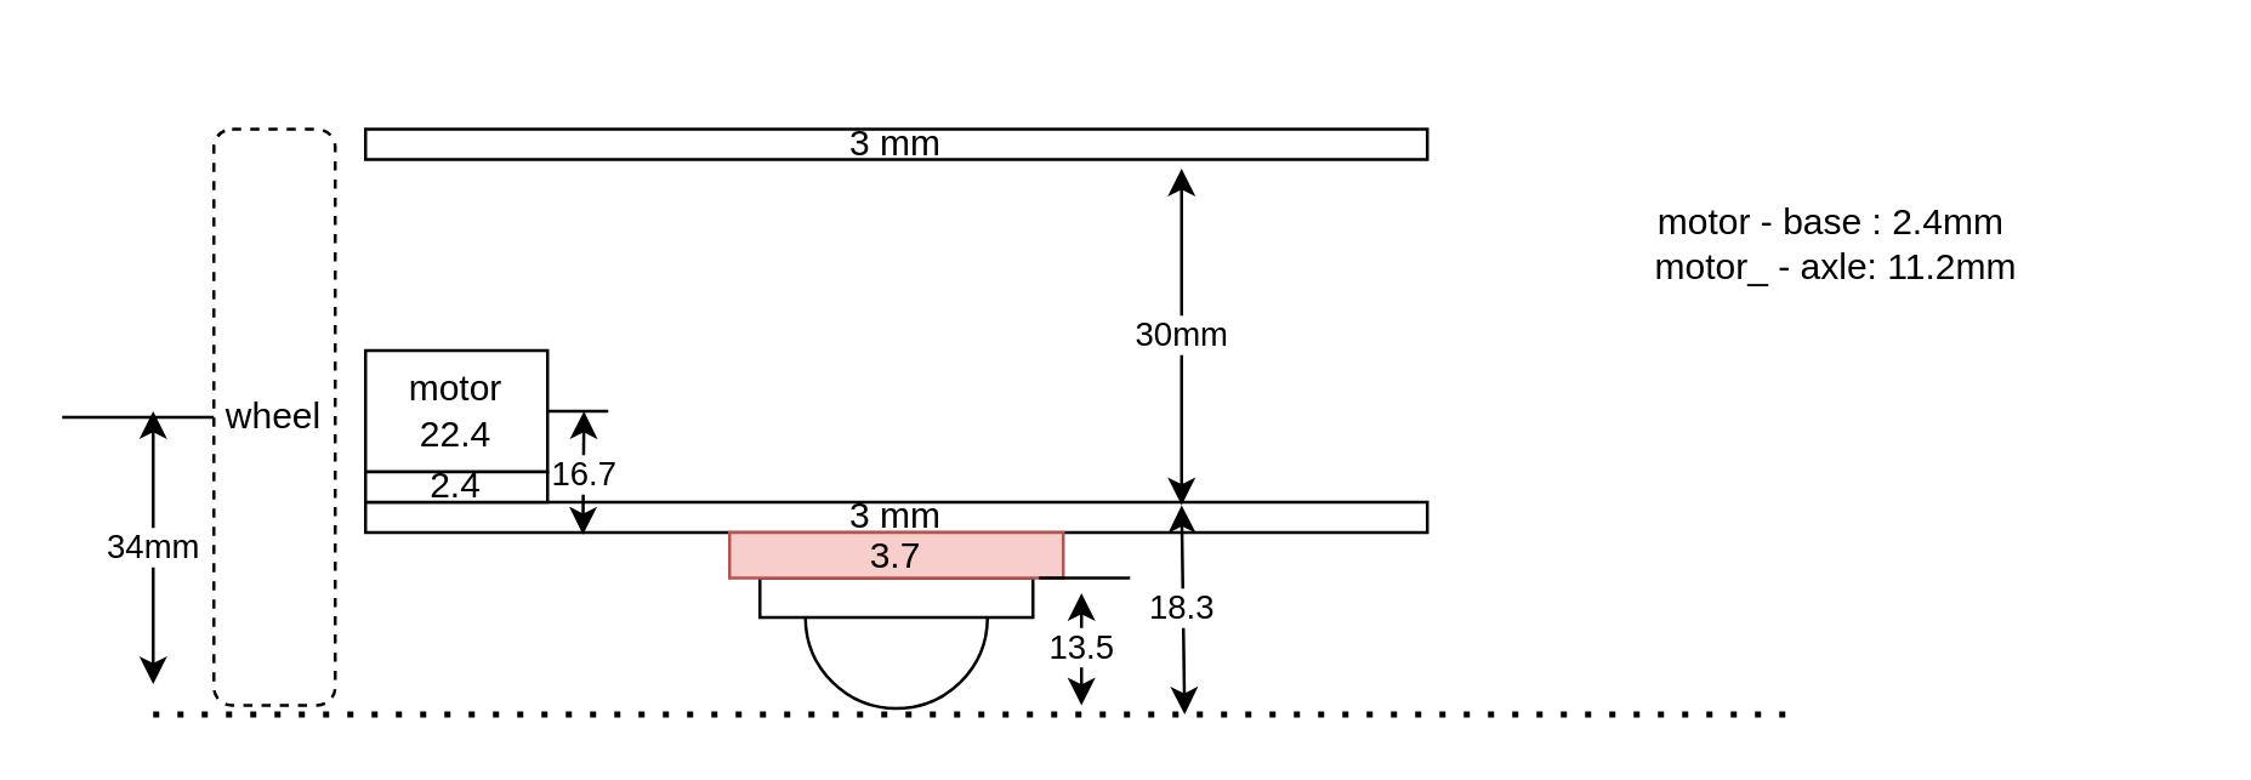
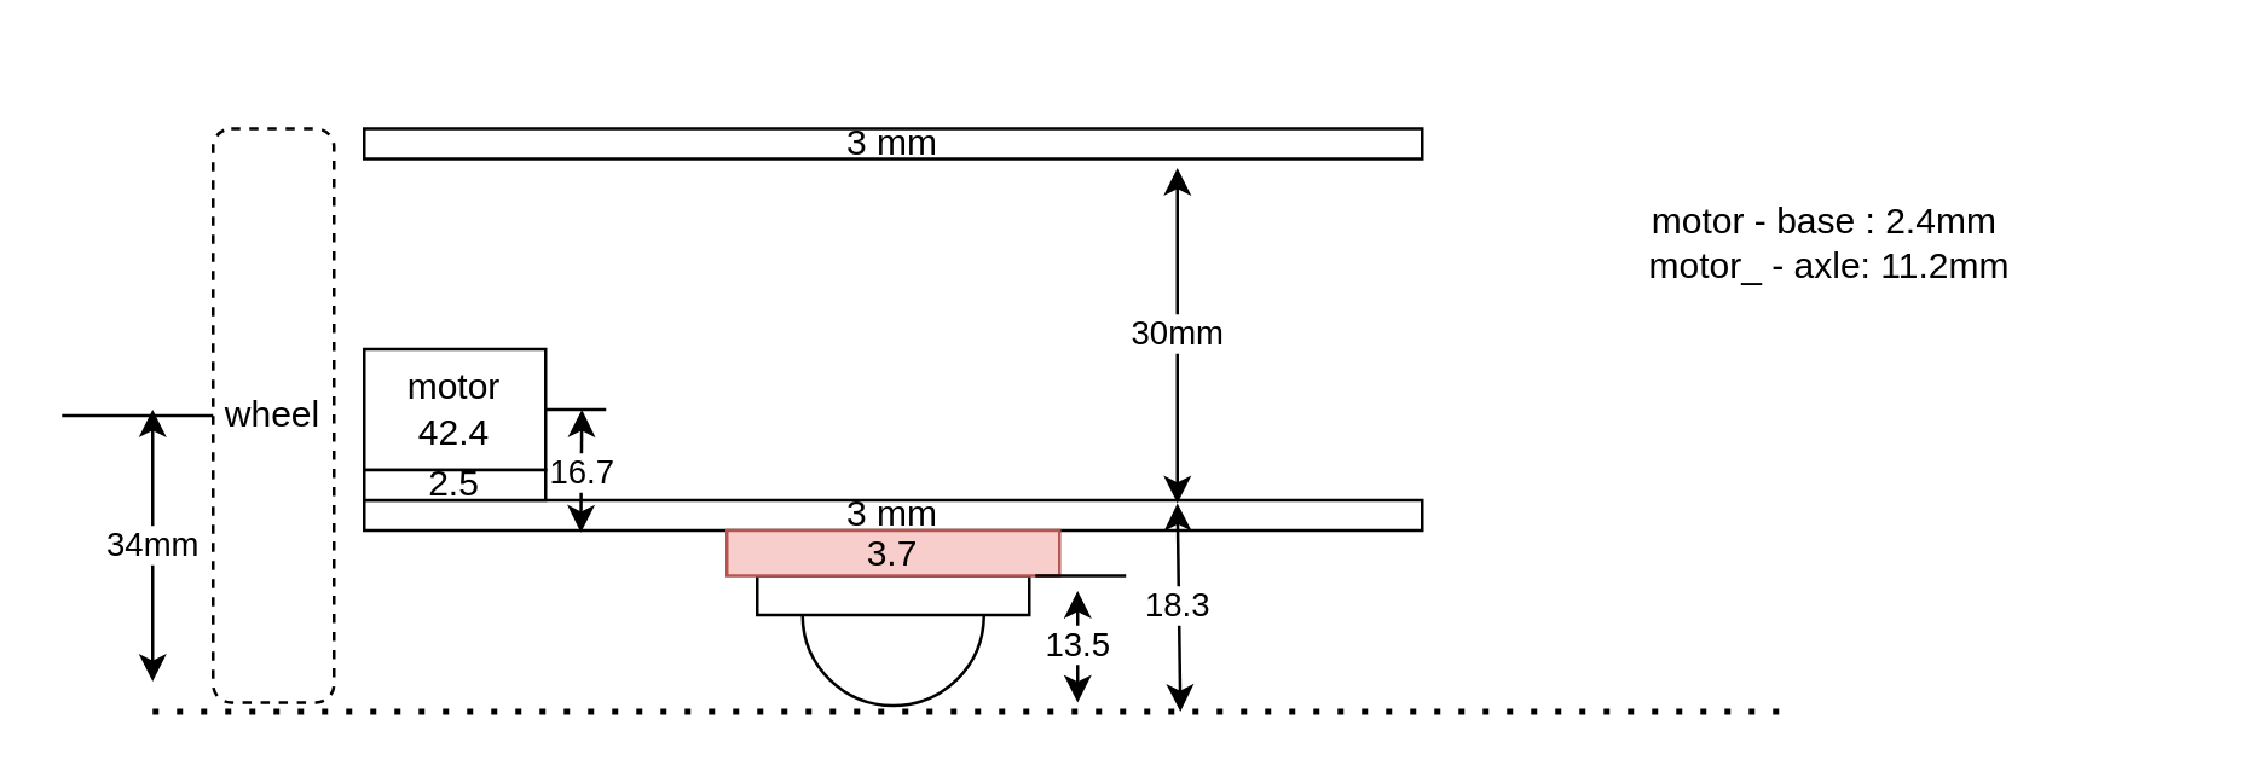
- <mxCell id="12" value="motor&lt;br&gt;22.4" style="rounded=0;whiteSpace=wrap;html=1;" parent="1" vertex="1"><mxGeometry x="120" y="115" width="60" height="40" as="geometry" /></mxCell>
+ <mxCell id="12" value="motor&lt;br&gt;42.4" style="rounded=0;whiteSpace=wrap;html=1;" parent="1" vertex="1"><mxGeometry x="120" y="115" width="60" height="40" as="geometry" /></mxCell>
- <mxCell id="13" value="2.4" style="rounded=0;whiteSpace=wrap;html=1;" parent="1" vertex="1"><mxGeometry x="120" y="155" width="60" height="10" as="geometry" /></mxCell>
+ <mxCell id="13" value="2.5" style="rounded=0;whiteSpace=wrap;html=1;" parent="1" vertex="1"><mxGeometry x="120" y="155" width="60" height="10" as="geometry" /></mxCell>
